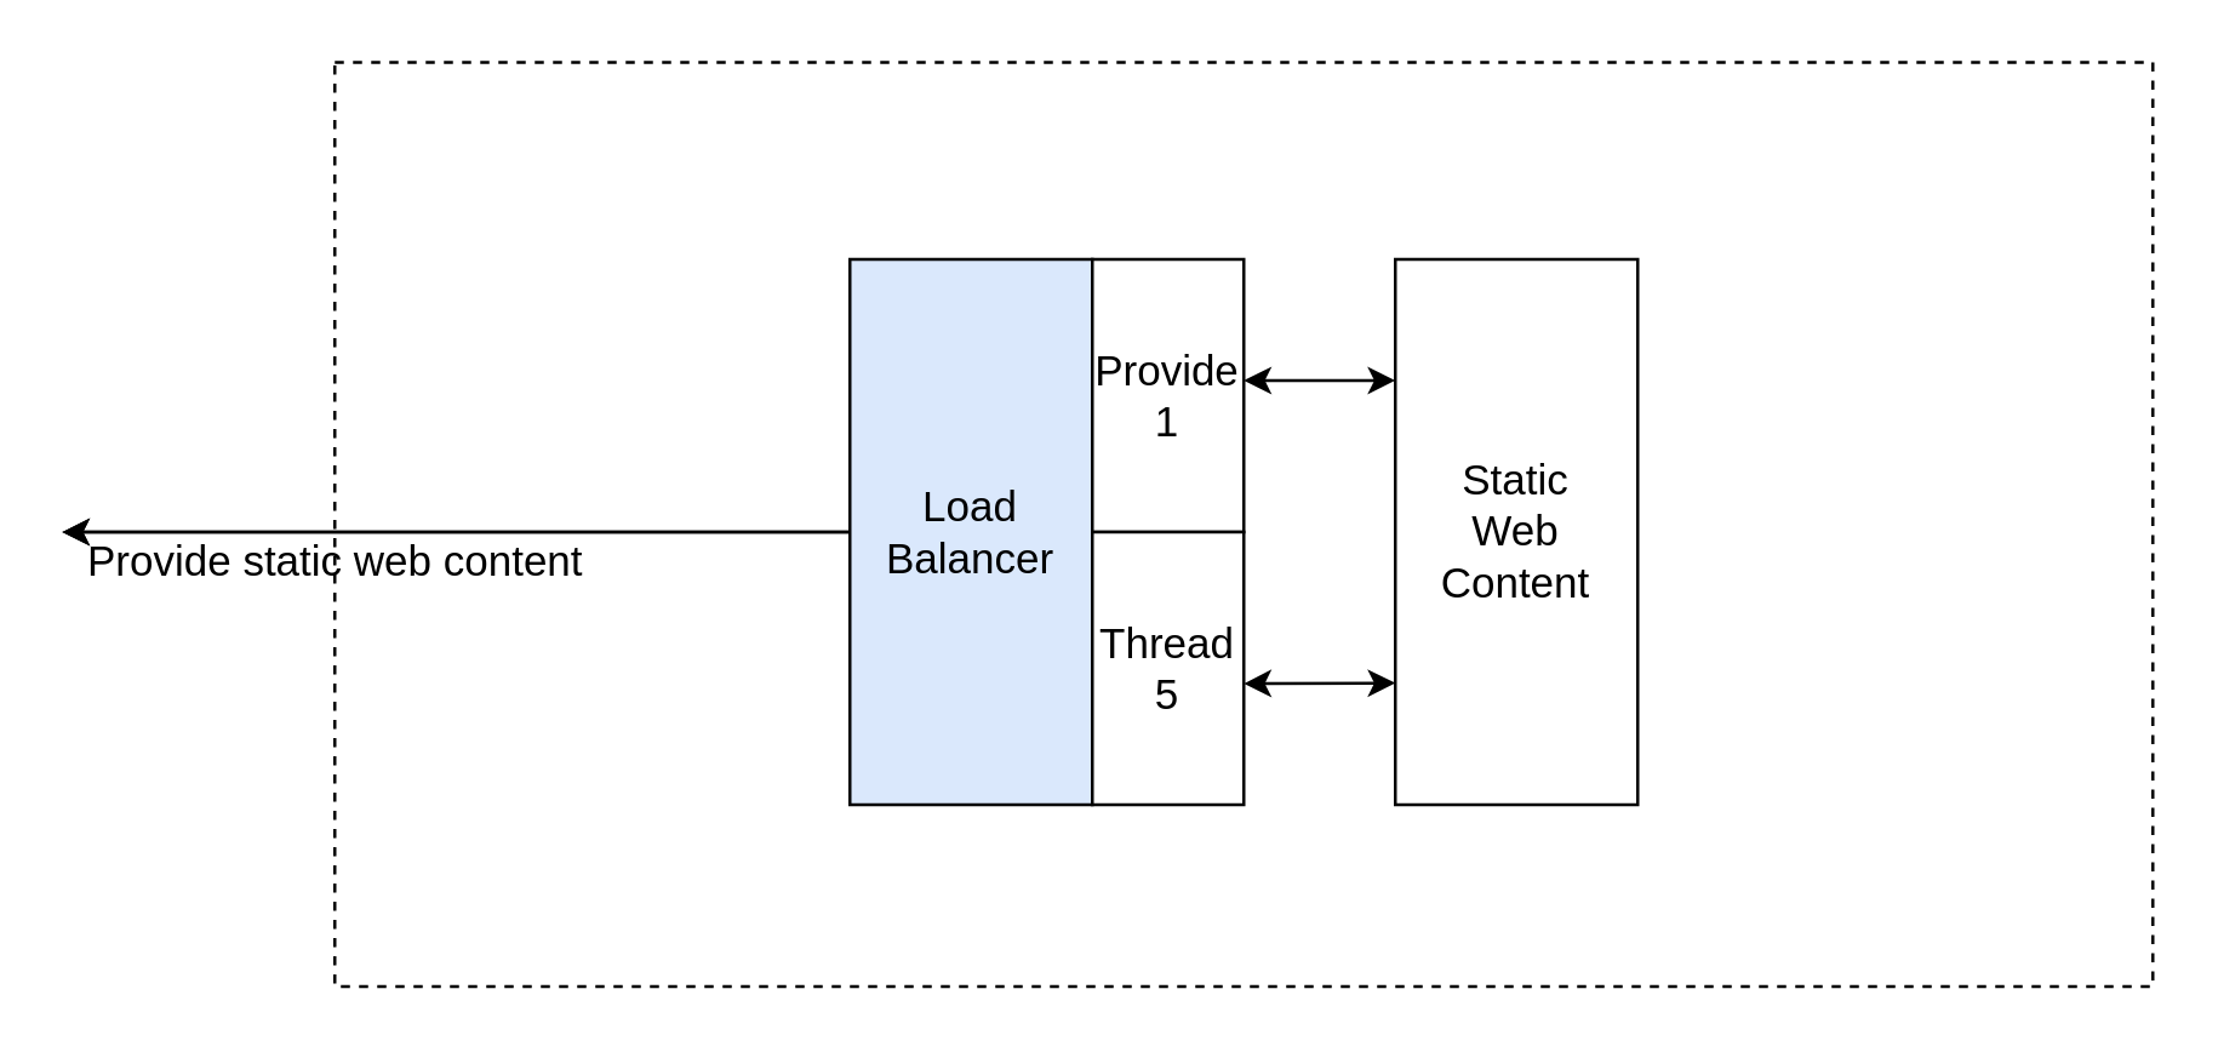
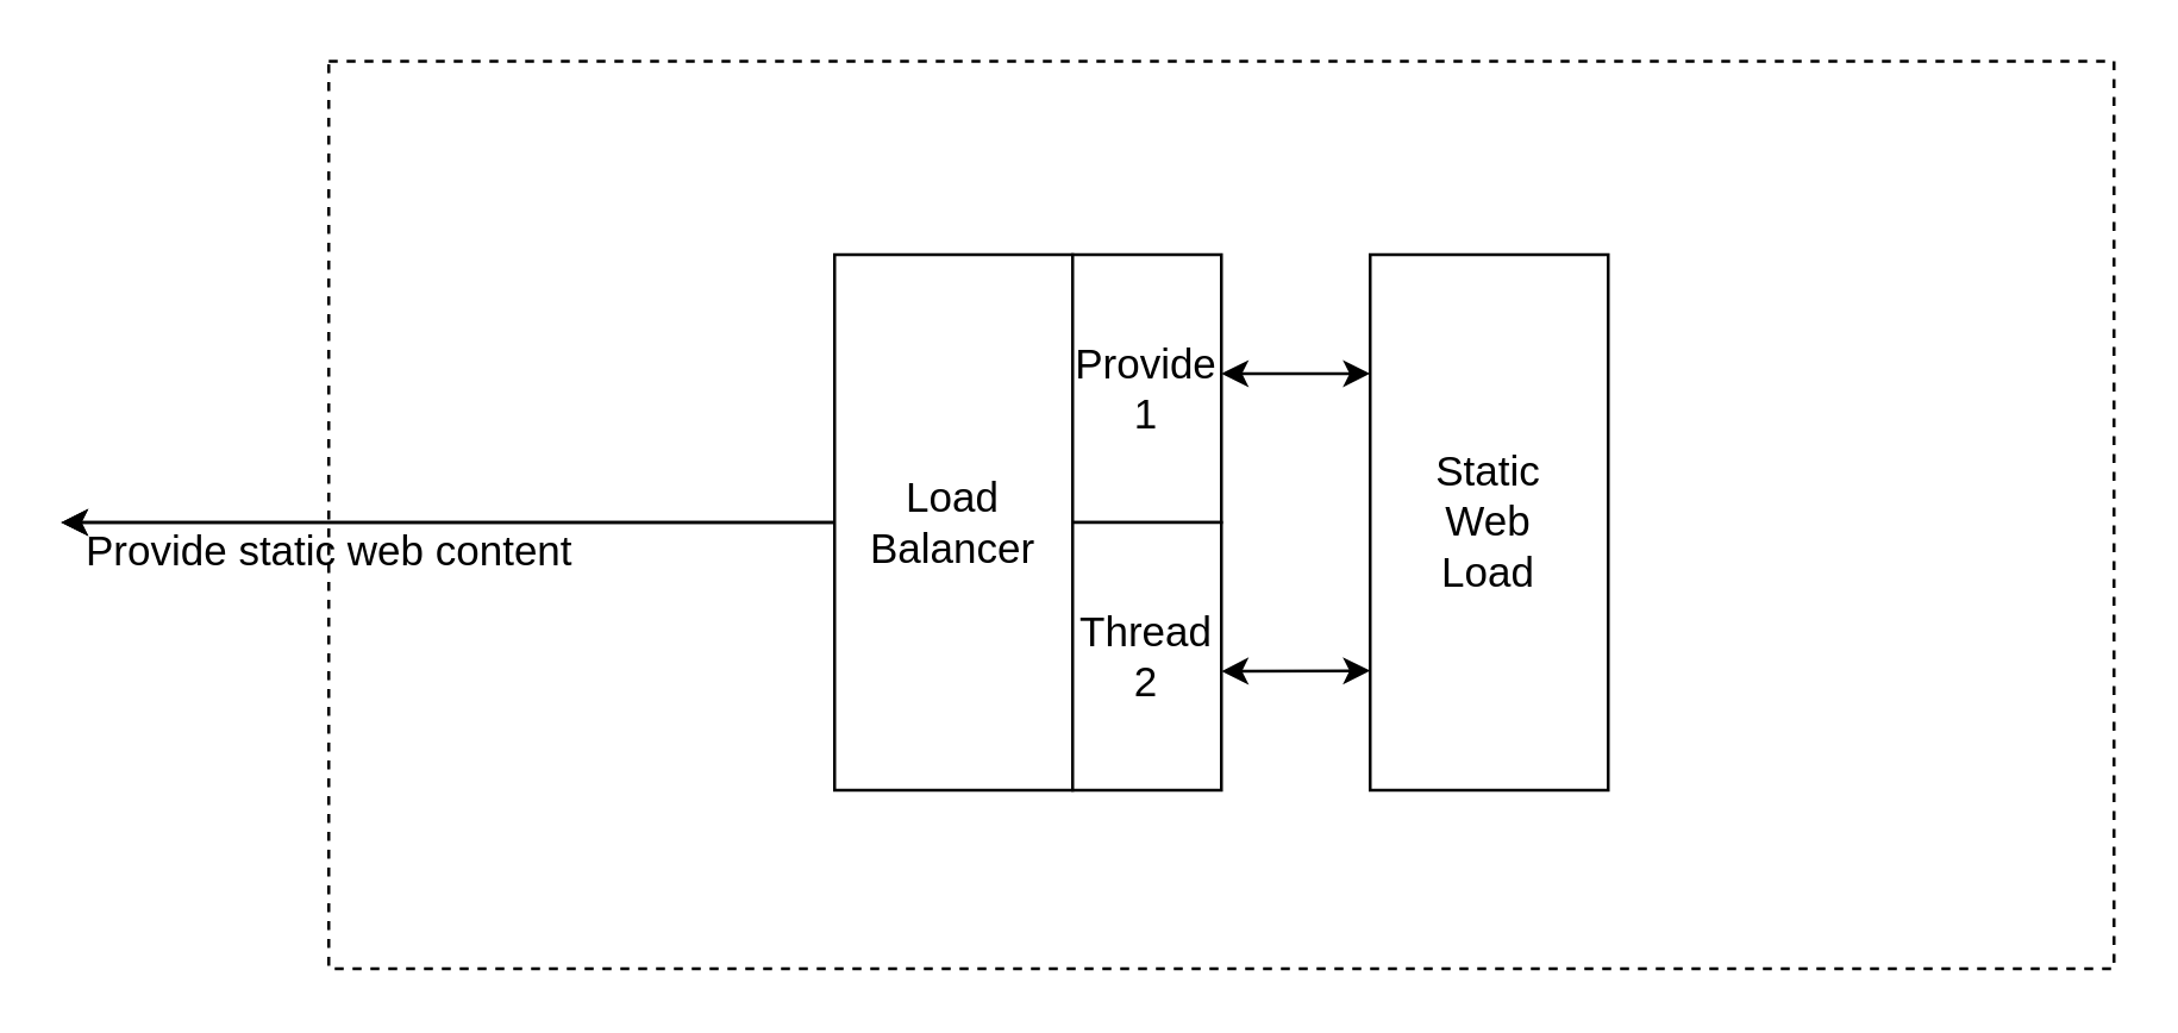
- <mxCell id="3" value="Load Balancer" style="rounded=0;whiteSpace=wrap;html=1;shadow=0;fontSize=14;align=center;fillColor=#dae8fc;" parent="1" vertex="1"><mxGeometry x="280" y="85" width="80" height="180" as="geometry" /></mxCell>
+ <mxCell id="3" value="Load Balancer" style="rounded=0;whiteSpace=wrap;html=1;shadow=0;fontSize=14;align=center;" parent="1" vertex="1"><mxGeometry x="280" y="85" width="80" height="180" as="geometry" /></mxCell>
- <mxCell id="6" value="Static&lt;br&gt;Web&lt;br&gt;Content" style="rounded=0;whiteSpace=wrap;html=1;shadow=0;fontSize=14;align=center;" vertex="1" parent="1"><mxGeometry x="460" y="85" width="80" height="180" as="geometry" /></mxCell>
+ <mxCell id="6" value="Static&lt;br&gt;Web&lt;br&gt;Load" style="rounded=0;whiteSpace=wrap;html=1;shadow=0;fontSize=14;align=center;" vertex="1" parent="1"><mxGeometry x="460" y="85" width="80" height="180" as="geometry" /></mxCell>
- <mxCell id="8" value="Thread 5" style="rounded=0;whiteSpace=wrap;html=1;shadow=0;fontSize=14;align=center;" vertex="1" parent="1"><mxGeometry x="360" y="175" width="50" height="90" as="geometry" /></mxCell>
+ <mxCell id="8" value="Thread 2" style="rounded=0;whiteSpace=wrap;html=1;shadow=0;fontSize=14;align=center;" vertex="1" parent="1"><mxGeometry x="360" y="175" width="50" height="90" as="geometry" /></mxCell>
